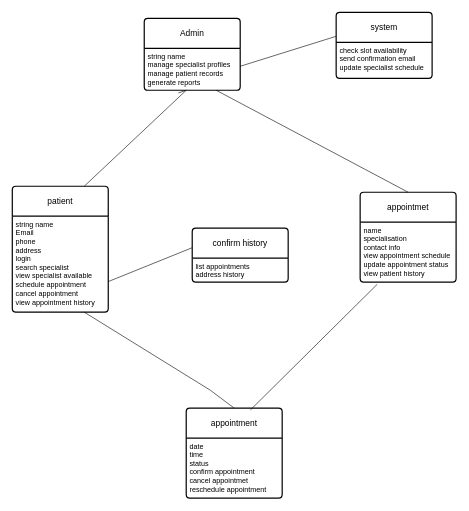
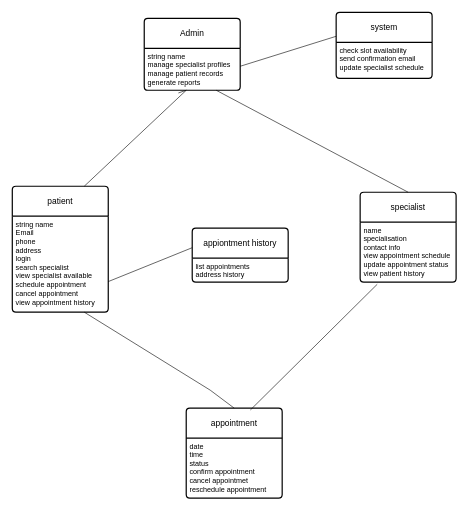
- <mxCell id="8" value="appointmet" style="swimlane;childLayout=stackLayout;horizontal=1;startSize=50;horizontalStack=0;rounded=1;fontSize=14;fontStyle=0;strokeWidth=2;resizeParent=0;resizeLast=1;shadow=0;dashed=0;align=center;arcSize=4;whiteSpace=wrap;html=1;" vertex="1" parent="1"><mxGeometry x="600" y="320" width="160" height="150" as="geometry" /></mxCell>
+ <mxCell id="8" value="specialist" style="swimlane;childLayout=stackLayout;horizontal=1;startSize=50;horizontalStack=0;rounded=1;fontSize=14;fontStyle=0;strokeWidth=2;resizeParent=0;resizeLast=1;shadow=0;dashed=0;align=center;arcSize=4;whiteSpace=wrap;html=1;" vertex="1" parent="1"><mxGeometry x="600" y="320" width="160" height="150" as="geometry" /></mxCell>
- <mxCell id="12" value="confirm history" style="swimlane;childLayout=stackLayout;horizontal=1;startSize=50;horizontalStack=0;rounded=1;fontSize=14;fontStyle=0;strokeWidth=2;resizeParent=0;resizeLast=1;shadow=0;dashed=0;align=center;arcSize=4;whiteSpace=wrap;html=1;" vertex="1" parent="1"><mxGeometry x="320" y="380" width="160" height="90" as="geometry" /></mxCell>
+ <mxCell id="12" value="appiontment history" style="swimlane;childLayout=stackLayout;horizontal=1;startSize=50;horizontalStack=0;rounded=1;fontSize=14;fontStyle=0;strokeWidth=2;resizeParent=0;resizeLast=1;shadow=0;dashed=0;align=center;arcSize=4;whiteSpace=wrap;html=1;" vertex="1" parent="1"><mxGeometry x="320" y="380" width="160" height="90" as="geometry" /></mxCell>
